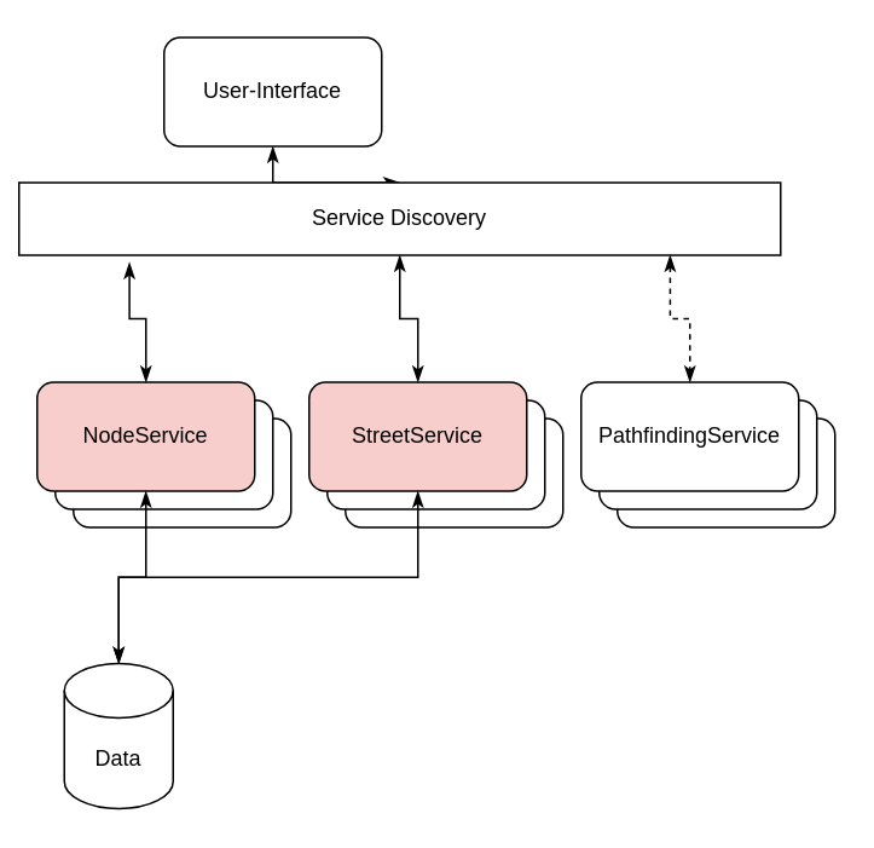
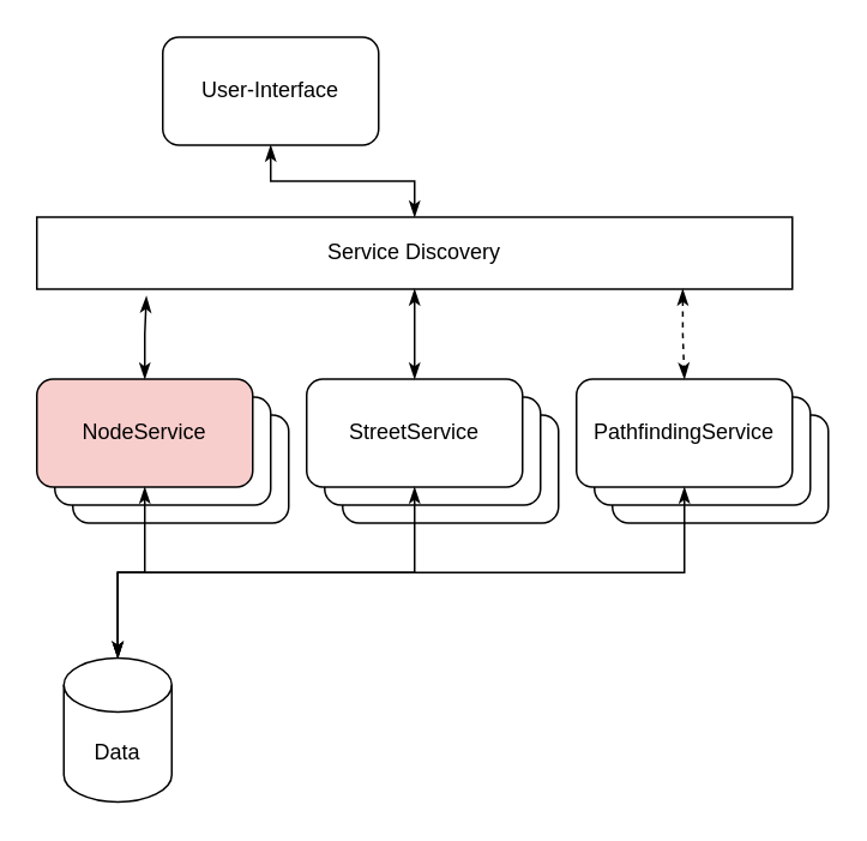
- <mxCell id="13" value="Service Discovery" style="rounded=0;whiteSpace=wrap;html=1;" vertex="1" parent="1"><mxGeometry x="10" y="100" width="420" height="40" as="geometry" /></mxCell>
+ <mxCell id="13" value="Service Discovery" style="rounded=0;whiteSpace=wrap;html=1;" vertex="1" parent="1"><mxGeometry x="20" y="120" width="420" height="40" as="geometry" /></mxCell>
- <mxCell id="9" value="StreetService" style="rounded=1;whiteSpace=wrap;html=1;fillColor=#f8cecc;" vertex="1" parent="1"><mxGeometry x="170" y="210" width="120" height="60" as="geometry" /></mxCell>
+ <mxCell id="9" value="StreetService" style="rounded=1;whiteSpace=wrap;html=1;" vertex="1" parent="1"><mxGeometry x="170" y="210" width="120" height="60" as="geometry" /></mxCell>
+ <mxCell id="20" style="edgeStyle=orthogonalEdgeStyle;rounded=0;orthogonalLoop=1;jettySize=auto;html=1;exitX=0.5;exitY=0;exitDx=0;exitDy=0;entryX=0.5;entryY=1;entryDx=0;entryDy=0;startArrow=classicThin;startFill=1;endArrow=classicThin;endFill=1;exitPerimeter=0;" edge="1" parent="1" source="17" target="10"><mxGeometry relative="1" as="geometry"><mxPoint x="330" y="408" as="sourcePoint" /><mxPoint x="330" y="361" as="targetPoint" /></mxGeometry></mxCell>
